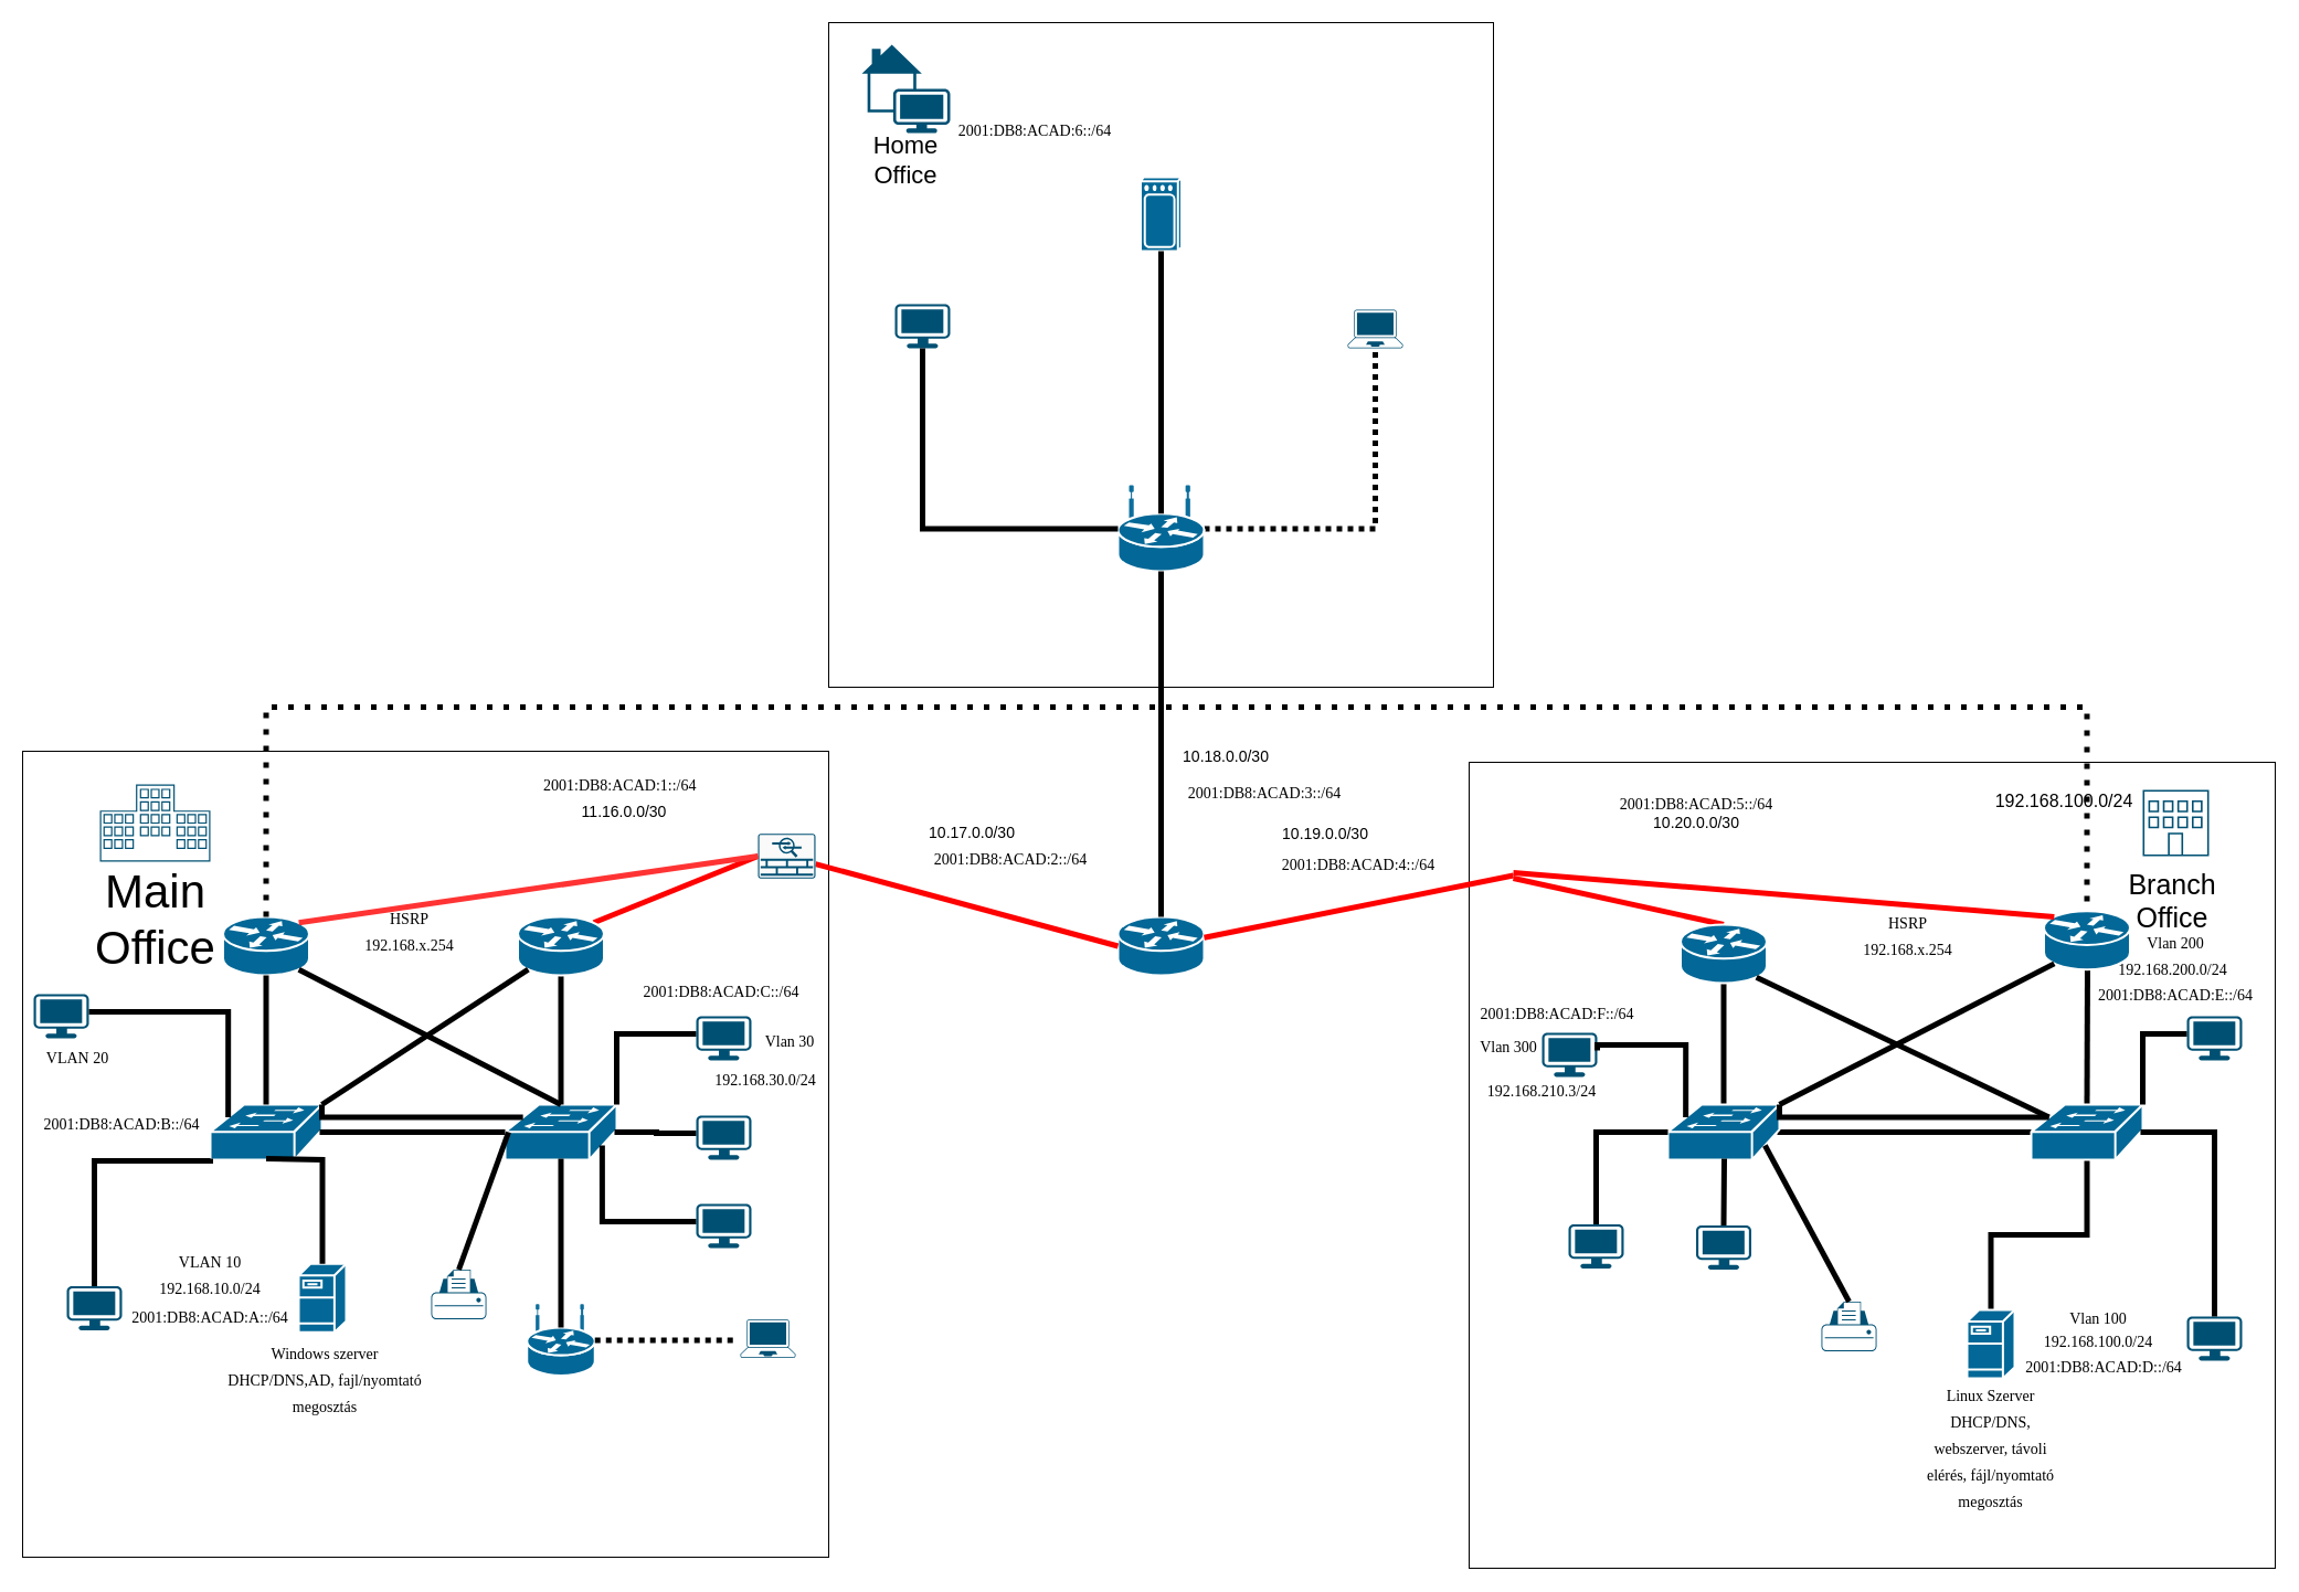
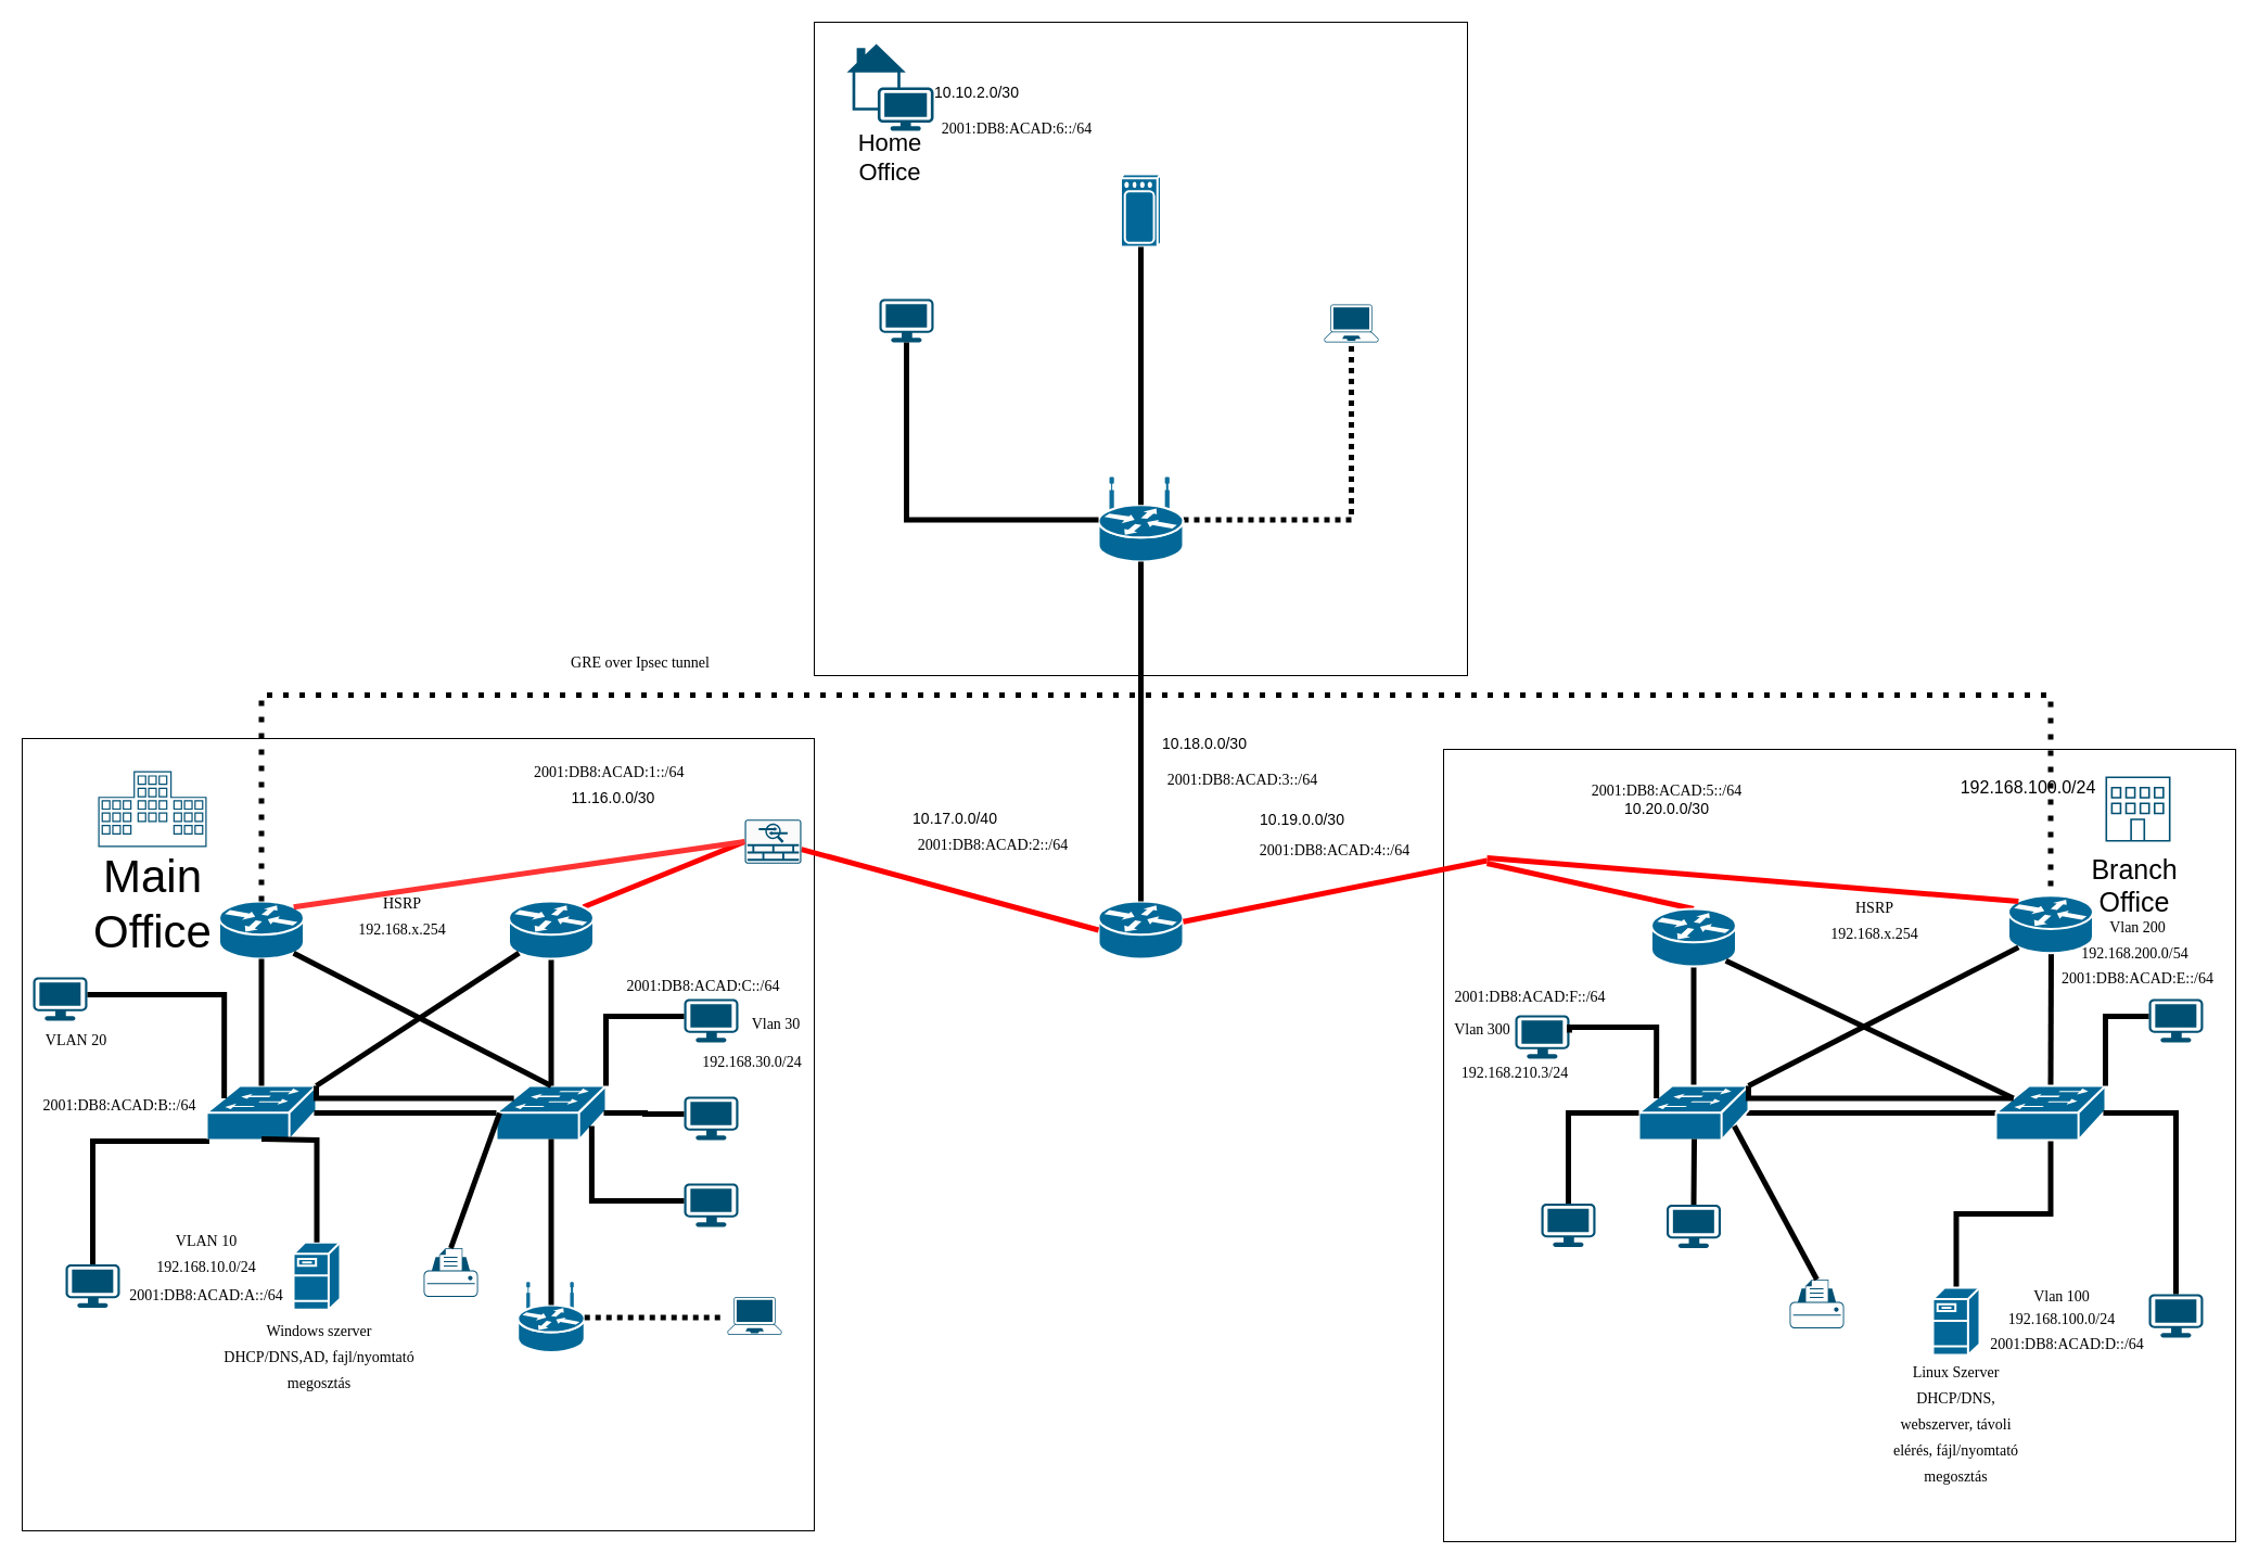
+ <mxCell id="92" value="&lt;font style=&quot;font-size: 14px;&quot;&gt;10.10.2.0/30&lt;/font&gt;" style="text;html=1;align=center;verticalAlign=middle;whiteSpace=wrap;rounded=0;" vertex="1" parent="1"><mxGeometry x="870" y="70" width="60" height="30" as="geometry" /></mxCell>
+ <mxCell id="110" value="&lt;font style=&quot;font-size: 14px;&quot; face=&quot;Times New Roman&quot;&gt;GRE over Ipsec tunnel&lt;/font&gt;" style="text;strokeColor=none;fillColor=none;html=1;align=center;verticalAlign=middle;whiteSpace=wrap;rounded=0;fontSize=20;fontFamily=Architects Daughter;fontSource=https%3A%2F%2Ffonts.googleapis.com%2Fcss%3Ffamily%3DArchitects%2BDaughter;" vertex="1" parent="1"><mxGeometry x="520" y="592" width="140" height="30" as="geometry" /></mxCell>
- <mxCell id="69" value="&lt;font style=&quot;font-size: 14px;&quot;&gt;10.17.0.0/30&lt;/font&gt;" style="text;html=1;align=center;verticalAlign=middle;whiteSpace=wrap;rounded=0;" vertex="1" parent="1"><mxGeometry x="850" y="738.5" width="60" height="30" as="geometry" /></mxCell>
+ <mxCell id="69" value="&lt;font style=&quot;font-size: 14px;&quot;&gt;10.17.0.0/40&lt;/font&gt;" style="text;html=1;align=center;verticalAlign=middle;whiteSpace=wrap;rounded=0;" vertex="1" parent="1"><mxGeometry x="850" y="738.5" width="60" height="30" as="geometry" /></mxCell>
- <mxCell id="98" value="&lt;font face=&quot;Times New Roman&quot;&gt;&lt;span style=&quot;font-size: 14px;&quot;&gt;192.168.200.0/24&lt;/span&gt;&lt;/font&gt;" style="text;strokeColor=none;fillColor=none;html=1;align=center;verticalAlign=middle;whiteSpace=wrap;rounded=0;fontSize=20;fontFamily=Architects Daughter;fontSource=https%3A%2F%2Ffonts.googleapis.com%2Fcss%3Ffamily%3DArchitects%2BDaughter;" vertex="1" parent="1"><mxGeometry x="1913.5" y="860" width="107" height="30" as="geometry" /></mxCell>
+ <mxCell id="98" value="&lt;font face=&quot;Times New Roman&quot;&gt;&lt;span style=&quot;font-size: 14px;&quot;&gt;192.168.200.0/54&lt;/span&gt;&lt;/font&gt;" style="text;strokeColor=none;fillColor=none;html=1;align=center;verticalAlign=middle;whiteSpace=wrap;rounded=0;fontSize=20;fontFamily=Architects Daughter;fontSource=https%3A%2F%2Ffonts.googleapis.com%2Fcss%3Ffamily%3DArchitects%2BDaughter;" vertex="1" parent="1"><mxGeometry x="1913.5" y="860" width="107" height="30" as="geometry" /></mxCell>
- <mxCell id="74" value="&lt;font style=&quot;font-size: 14px;&quot; face=&quot;Times New Roman&quot;&gt;2001:DB8:ACAD:C::/64&lt;/font&gt;" style="text;html=1;align=center;verticalAlign=middle;whiteSpace=wrap;rounded=0;fontSize=20;fontFamily=Architects Daughter;fontSource=https%3A%2F%2Ffonts.googleapis.com%2Fcss%3Ffamily%3DArchitects%2BDaughter;" vertex="1" parent="1"><mxGeometry x="563" y="880" width="180" height="30" as="geometry" /></mxCell>
+ <mxCell id="74" value="&lt;font style=&quot;font-size: 14px;&quot; face=&quot;Times New Roman&quot;&gt;2001:DB8:ACAD:C::/64&lt;/font&gt;" style="text;html=1;align=center;verticalAlign=middle;whiteSpace=wrap;rounded=0;fontSize=20;fontFamily=Architects Daughter;fontSource=https%3A%2F%2Ffonts.googleapis.com%2Fcss%3Ffamily%3DArchitects%2BDaughter;" vertex="1" parent="1"><mxGeometry x="558" y="890" width="180" height="30" as="geometry" /></mxCell>
